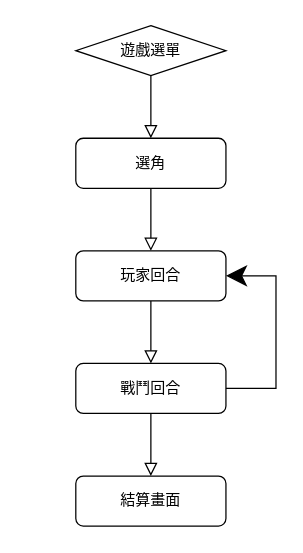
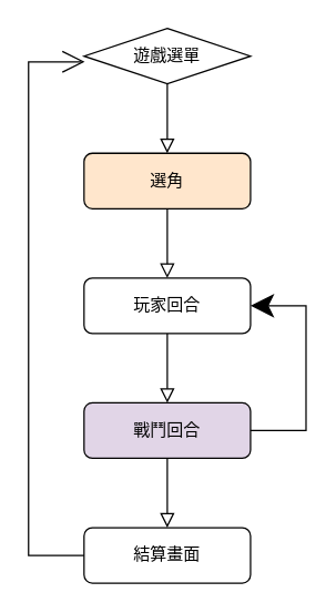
- <mxCell id="4" value="選角" style="rounded=1;whiteSpace=wrap;html=1;fontSize=12;glass=0;strokeWidth=1;shadow=0;" vertex="1" parent="1"><mxGeometry x="60" y="110" width="120" height="40" as="geometry" /></mxCell>
+ <mxCell id="4" value="選角" style="rounded=1;whiteSpace=wrap;html=1;fontSize=12;glass=0;strokeWidth=1;shadow=0;fillColor=#ffe6cc;" vertex="1" parent="1"><mxGeometry x="60" y="110" width="120" height="40" as="geometry" /></mxCell>
+ <mxCell id="12" value="" style="edgeStyle=orthogonalEdgeStyle;orthogonalLoop=1;jettySize=auto;html=1;rounded=0;endArrow=open;startSize=14;endSize=14;sourcePerimeterSpacing=8;targetPerimeterSpacing=8;exitX=0;exitY=0.5;exitDx=0;exitDy=0;entryX=0.004;entryY=0.602;entryDx=0;entryDy=0;entryPerimeter=0;" edge="1" parent="1" source="10" target="2"><mxGeometry width="140" relative="1" as="geometry"><mxPoint x="40" y="310" as="sourcePoint" /><mxPoint x="180" y="310" as="targetPoint" /><Array as="points"><mxPoint x="20" y="400" /><mxPoint x="20" y="44" /></Array></mxGeometry></mxCell>
- <mxCell id="9" value="戰鬥回合" style="rounded=1;whiteSpace=wrap;html=1;fontSize=12;glass=0;strokeWidth=1;shadow=0;" vertex="1" parent="1"><mxGeometry x="60" y="290" width="120" height="40" as="geometry" /></mxCell>
+ <mxCell id="9" value="戰鬥回合" style="rounded=1;whiteSpace=wrap;html=1;fontSize=12;glass=0;strokeWidth=1;shadow=0;fillColor=#e1d5e7;" vertex="1" parent="1"><mxGeometry x="60" y="290" width="120" height="40" as="geometry" /></mxCell>
